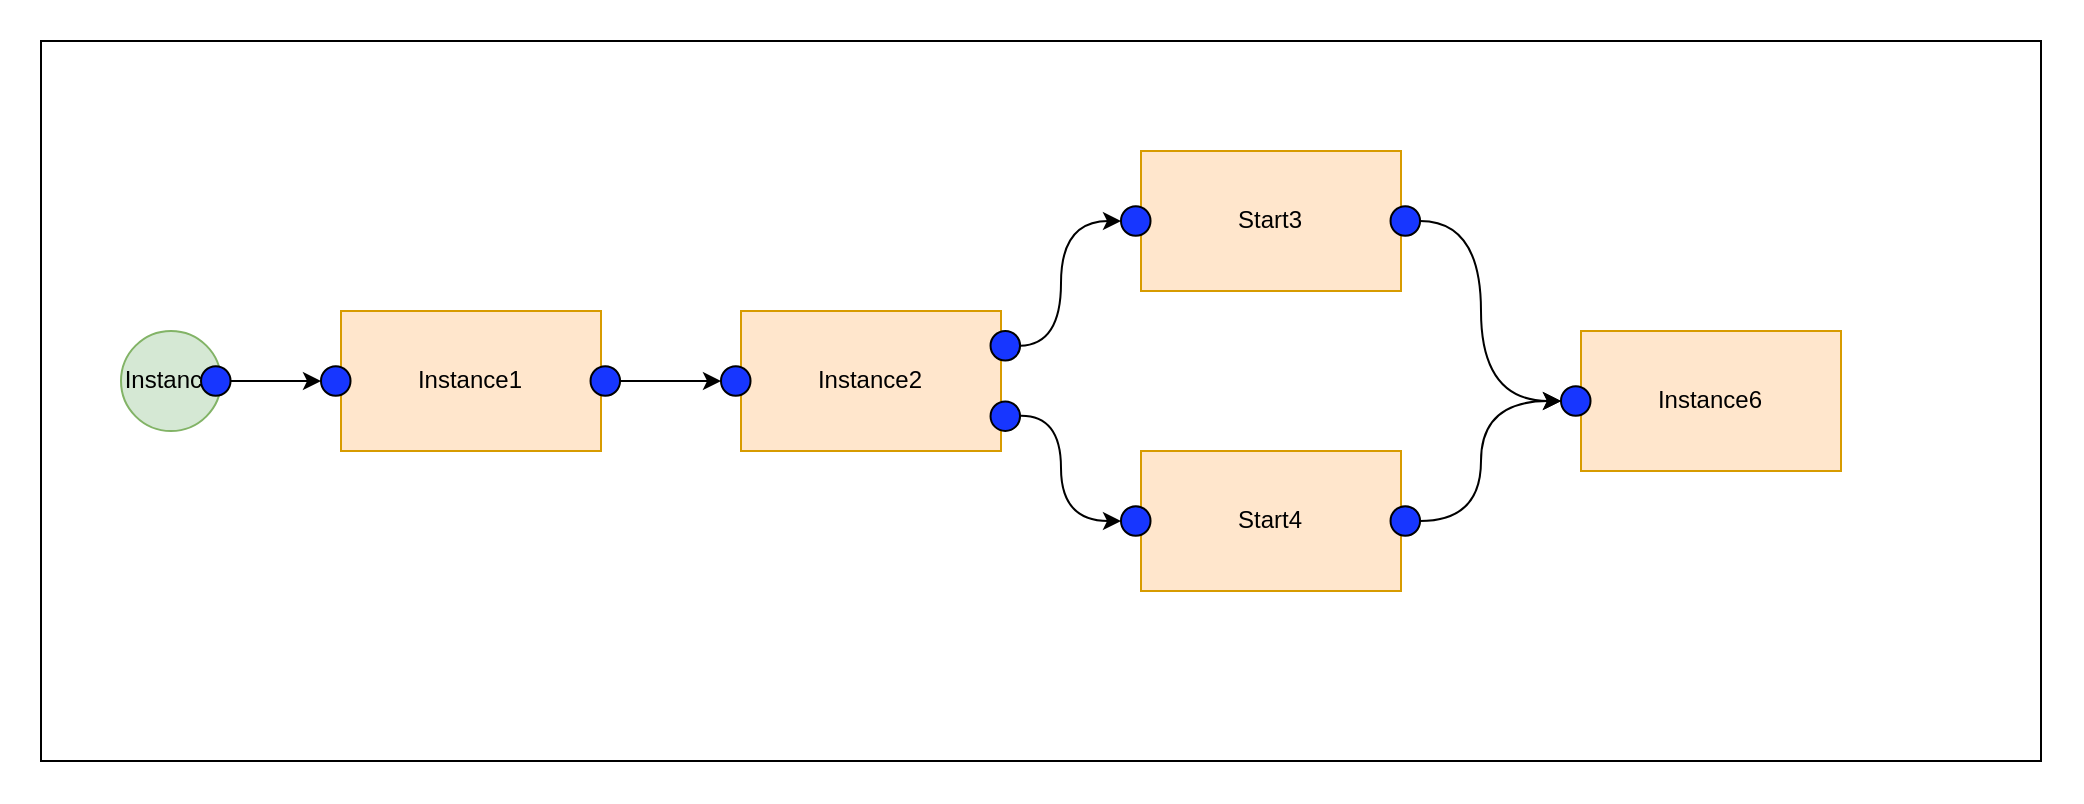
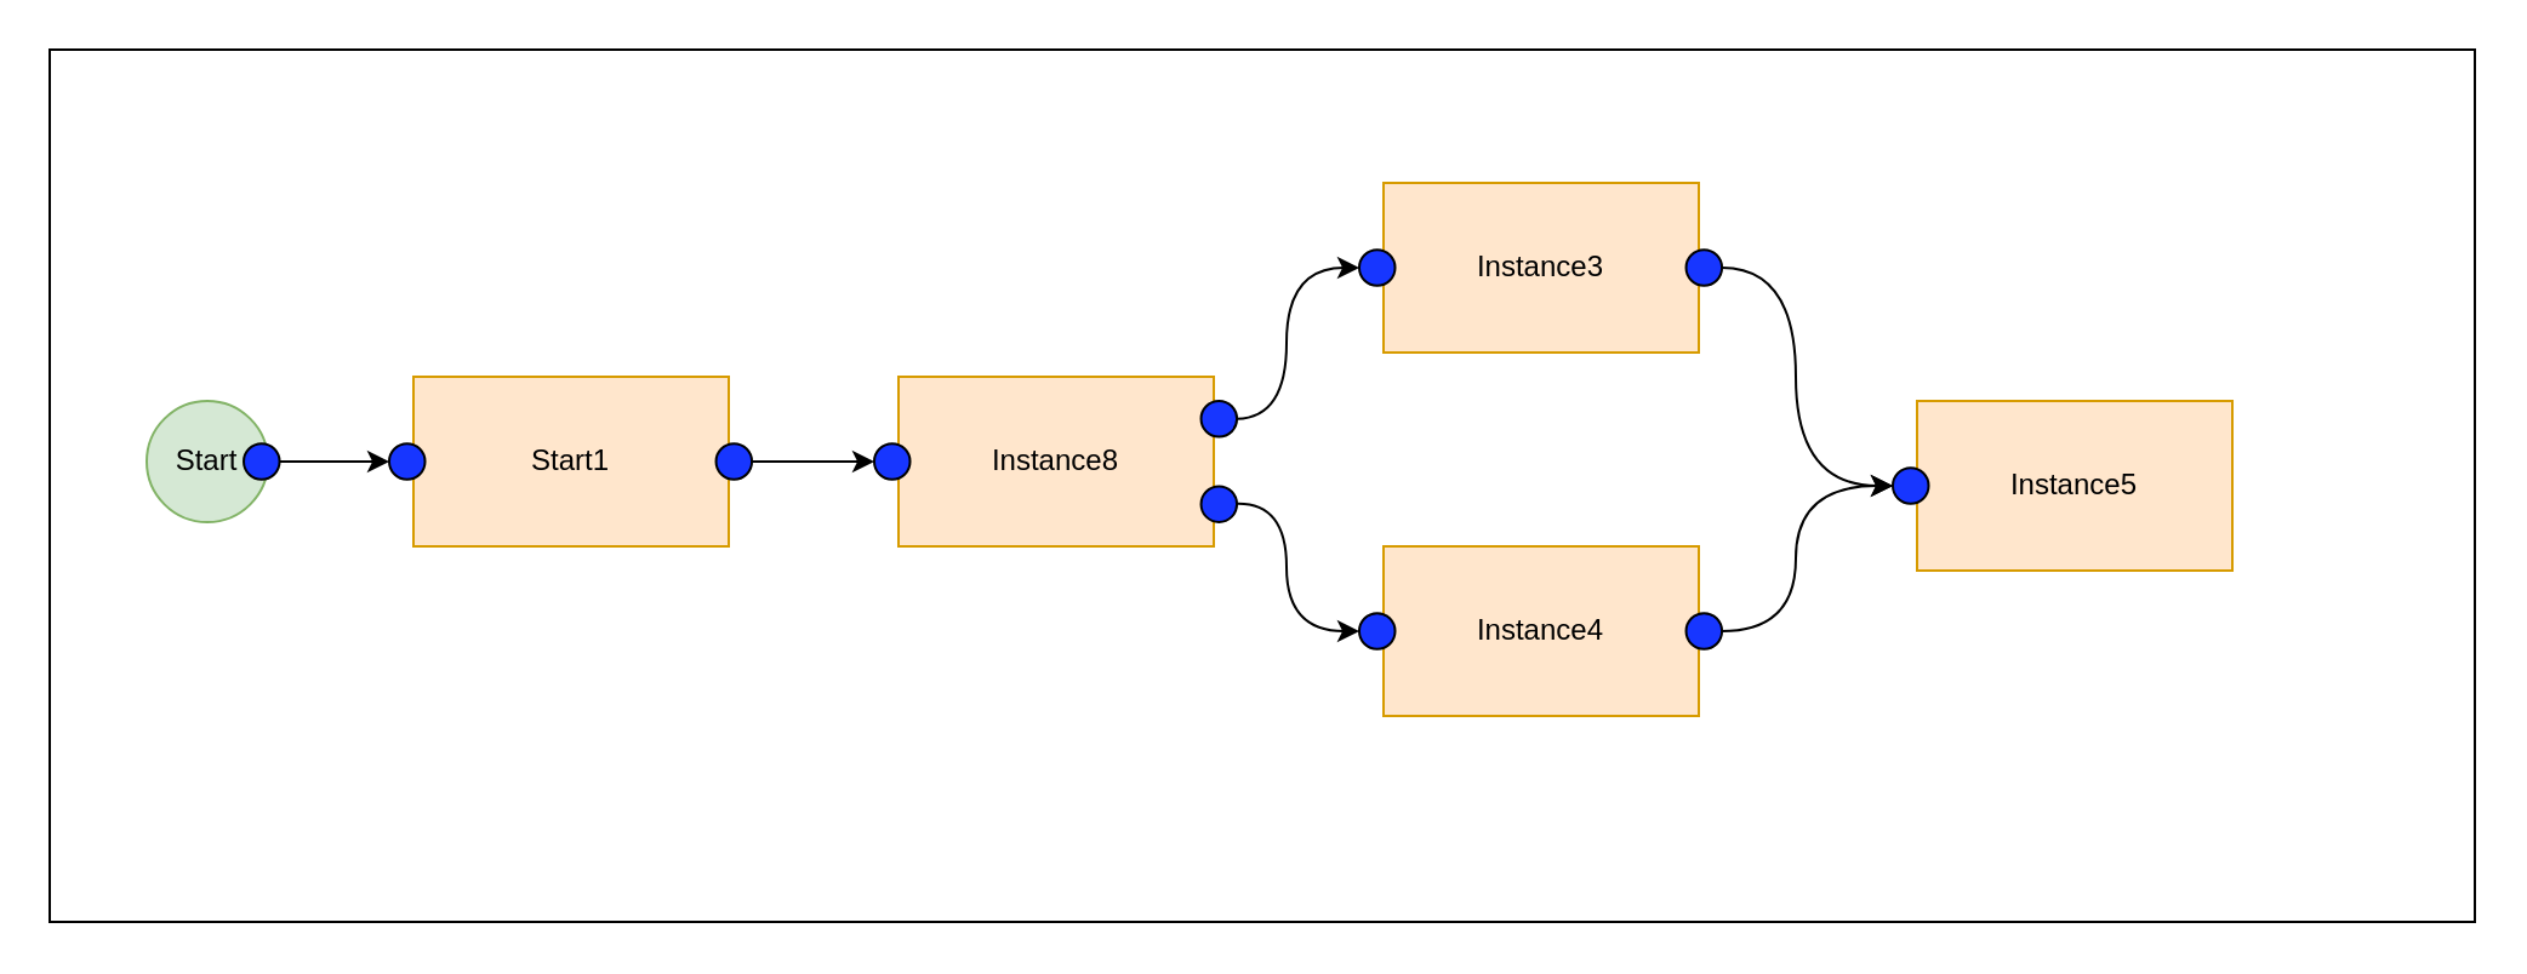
- <mxCell id="30" value="&lt;font color=&quot;#000000&quot;&gt;Start3&lt;/font&gt;" style="rounded=0;whiteSpace=wrap;html=1;fillColor=#ffe6cc;strokeColor=#d79b00;" parent="29" vertex="1"><mxGeometry x="10" width="130" height="70" as="geometry" /></mxCell>
+ <mxCell id="30" value="&lt;font color=&quot;#000000&quot;&gt;Instance3&lt;/font&gt;" style="rounded=0;whiteSpace=wrap;html=1;fillColor=#ffe6cc;strokeColor=#d79b00;" parent="29" vertex="1"><mxGeometry x="10" width="130" height="70" as="geometry" /></mxCell>
- <mxCell id="3" value="&lt;font color=&quot;#000000&quot;&gt;Instance&lt;/font&gt;" style="ellipse;whiteSpace=wrap;html=1;aspect=fixed;fillColor=#d5e8d4;strokeColor=#82b366;" parent="1" vertex="1"><mxGeometry x="60" y="165" width="50" height="50" as="geometry" /></mxCell>
+ <mxCell id="3" value="&lt;font color=&quot;#000000&quot;&gt;Start&lt;/font&gt;" style="ellipse;whiteSpace=wrap;html=1;aspect=fixed;fillColor=#d5e8d4;strokeColor=#82b366;" parent="1" vertex="1"><mxGeometry x="60" y="165" width="50" height="50" as="geometry" /></mxCell>
- <mxCell id="8" value="&lt;font color=&quot;#000000&quot;&gt;Instance1&lt;/font&gt;" style="rounded=0;whiteSpace=wrap;html=1;fillColor=#ffe6cc;strokeColor=#d79b00;" parent="7" vertex="1"><mxGeometry x="10" width="130" height="70" as="geometry" /></mxCell>
+ <mxCell id="8" value="&lt;font color=&quot;#000000&quot;&gt;Start1&lt;/font&gt;" style="rounded=0;whiteSpace=wrap;html=1;fillColor=#ffe6cc;strokeColor=#d79b00;" parent="7" vertex="1"><mxGeometry x="10" width="130" height="70" as="geometry" /></mxCell>
- <mxCell id="14" value="&lt;font color=&quot;#000000&quot;&gt;Instance2&lt;/font&gt;" style="rounded=0;whiteSpace=wrap;html=1;fillColor=#ffe6cc;strokeColor=#d79b00;" parent="13" vertex="1"><mxGeometry x="10" width="130" height="70" as="geometry" /></mxCell>
+ <mxCell id="14" value="&lt;font color=&quot;#000000&quot;&gt;Instance8&lt;/font&gt;" style="rounded=0;whiteSpace=wrap;html=1;fillColor=#ffe6cc;strokeColor=#d79b00;" parent="13" vertex="1"><mxGeometry x="10" width="130" height="70" as="geometry" /></mxCell>
- <mxCell id="37" value="&lt;font color=&quot;#000000&quot;&gt;Instance6&lt;/font&gt;" style="rounded=0;whiteSpace=wrap;html=1;fillColor=#ffe6cc;strokeColor=#d79b00;" parent="36" vertex="1"><mxGeometry x="10" width="130" height="70" as="geometry" /></mxCell>
+ <mxCell id="37" value="&lt;font color=&quot;#000000&quot;&gt;Instance5&lt;/font&gt;" style="rounded=0;whiteSpace=wrap;html=1;fillColor=#ffe6cc;strokeColor=#d79b00;" parent="36" vertex="1"><mxGeometry x="10" width="130" height="70" as="geometry" /></mxCell>
- <mxCell id="23" value="&lt;font color=&quot;#000000&quot;&gt;Start4&lt;/font&gt;" style="rounded=0;whiteSpace=wrap;html=1;fillColor=#ffe6cc;strokeColor=#d79b00;" parent="22" vertex="1"><mxGeometry x="10" width="130" height="70" as="geometry" /></mxCell>
+ <mxCell id="23" value="&lt;font color=&quot;#000000&quot;&gt;Instance4&lt;/font&gt;" style="rounded=0;whiteSpace=wrap;html=1;fillColor=#ffe6cc;strokeColor=#d79b00;" parent="22" vertex="1"><mxGeometry x="10" width="130" height="70" as="geometry" /></mxCell>
